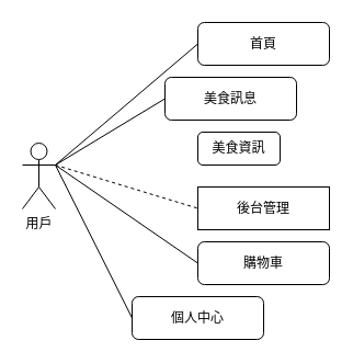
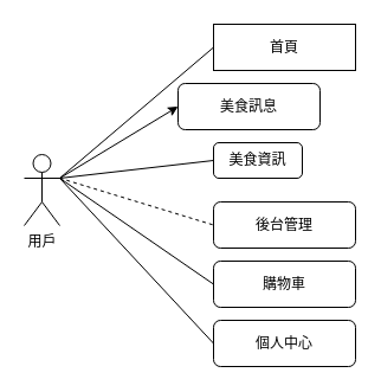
- <mxCell id="3" value="首頁" style="rounded=1;whiteSpace=wrap;html=1;" parent="1" vertex="1"><mxGeometry x="180" y="20" width="120" height="39" as="geometry" /></mxCell>
+ <mxCell id="3" value="首頁" style="whiteSpace=wrap;html=1;rounded=0;" parent="1" vertex="1"><mxGeometry x="180" y="20" width="120" height="39" as="geometry" /></mxCell>
- <mxCell id="10" value="" style="endArrow=none;html=1;rounded=0;entryX=0;entryY=0.5;entryDx=0;entryDy=0;exitX=1;exitY=0.333;exitDx=0;exitDy=0;exitPerimeter=0;" parent="1" source="2" target="4" edge="1"><mxGeometry width="50" height="50" relative="1" as="geometry"><mxPoint x="90" y="160" as="sourcePoint" /><mxPoint x="190" y="45" as="targetPoint" /></mxGeometry></mxCell>
+ <mxCell id="10" value="" style="endArrow=classic;html=1;rounded=0;entryX=0;entryY=0.5;entryDx=0;entryDy=0;exitX=1;exitY=0.333;exitDx=0;exitDy=0;exitPerimeter=0;" parent="1" source="2" target="4" edge="1"><mxGeometry width="50" height="50" relative="1" as="geometry"><mxPoint x="90" y="160" as="sourcePoint" /><mxPoint x="190" y="45" as="targetPoint" /></mxGeometry></mxCell>
+ <mxCell id="11" value="" style="endArrow=none;html=1;rounded=0;entryX=0;entryY=0.5;entryDx=0;entryDy=0;exitX=1;exitY=0.333;exitDx=0;exitDy=0;exitPerimeter=0;" parent="1" source="2" target="5" edge="1"><mxGeometry width="50" height="50" relative="1" as="geometry"><mxPoint x="90" y="160" as="sourcePoint" /><mxPoint x="190" y="95" as="targetPoint" /></mxGeometry></mxCell>
- <mxCell id="6" value="後台管理" style="whiteSpace=wrap;html=1;rounded=0;" parent="1" vertex="1"><mxGeometry x="180" y="170" width="120" height="39" as="geometry" /></mxCell>
+ <mxCell id="6" value="後台管理" style="rounded=1;whiteSpace=wrap;html=1;" parent="1" vertex="1"><mxGeometry x="180" y="170" width="120" height="39" as="geometry" /></mxCell>
- <mxCell id="8" value="個人中心" style="rounded=1;whiteSpace=wrap;html=1;" parent="1" vertex="1"><mxGeometry x="120" y="270" width="120" height="39" as="geometry" /></mxCell>
+ <mxCell id="8" value="個人中心" style="rounded=1;whiteSpace=wrap;html=1;" parent="1" vertex="1"><mxGeometry x="180" y="270" width="120" height="39" as="geometry" /></mxCell>
